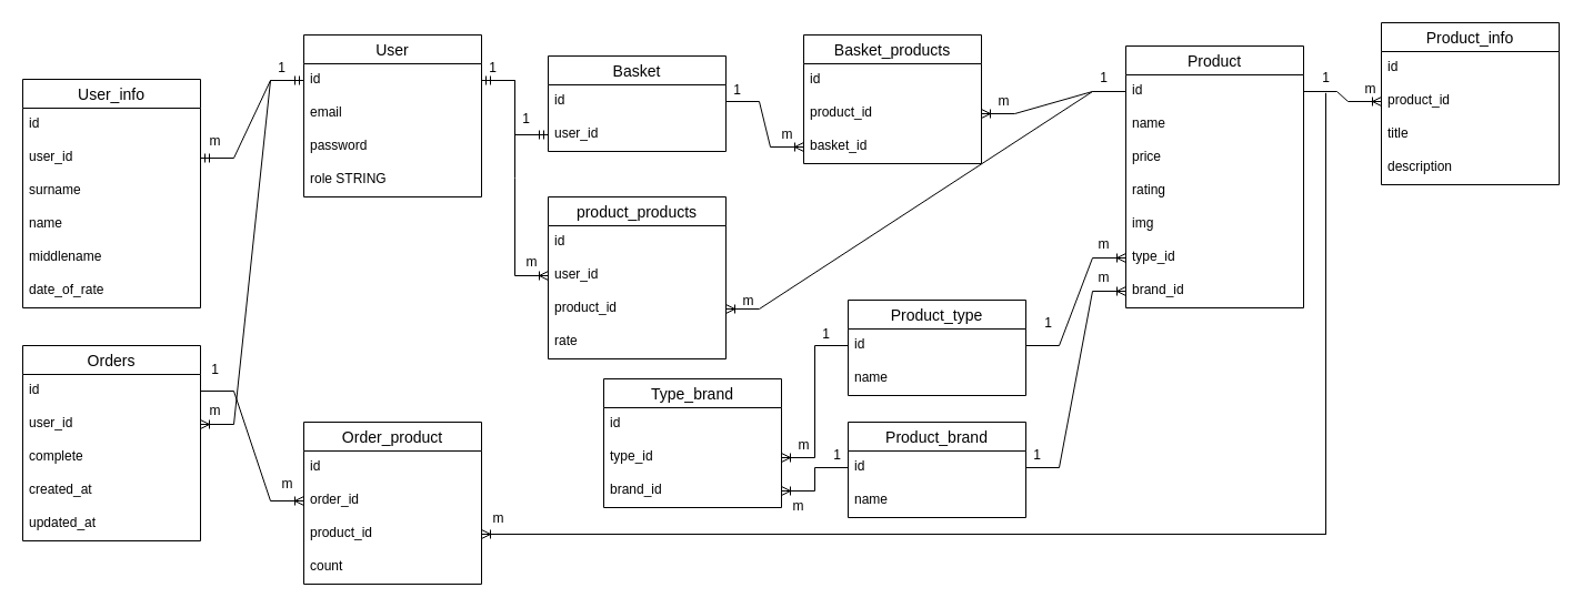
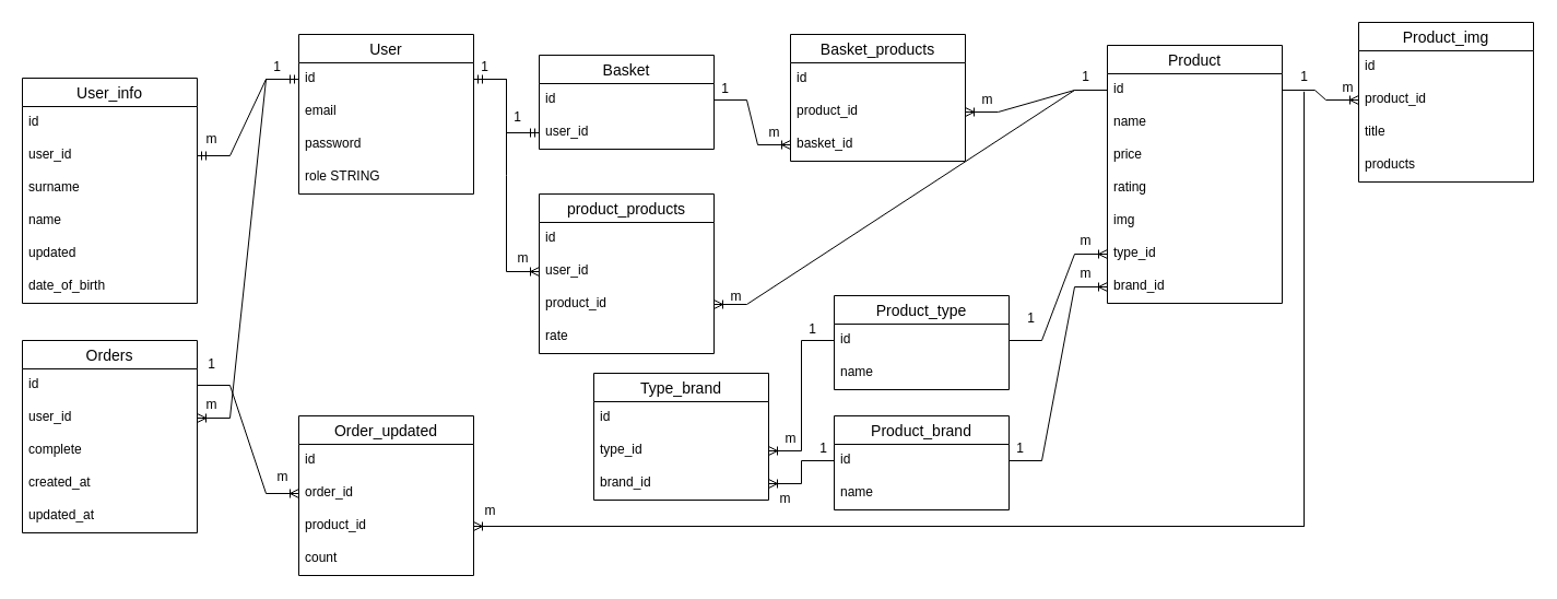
- <mxCell id="33" value="Product_info" style="swimlane;fontStyle=0;childLayout=stackLayout;horizontal=1;startSize=26;horizontalStack=0;resizeParent=1;resizeParentMax=0;resizeLast=0;collapsible=1;marginBottom=0;align=center;fontSize=14;" parent="1" vertex="1"><mxGeometry x="1243" y="20" width="160" height="146" as="geometry" /></mxCell>
+ <mxCell id="33" value="Product_img" style="swimlane;fontStyle=0;childLayout=stackLayout;horizontal=1;startSize=26;horizontalStack=0;resizeParent=1;resizeParentMax=0;resizeLast=0;collapsible=1;marginBottom=0;align=center;fontSize=14;" parent="1" vertex="1"><mxGeometry x="1243" y="20" width="160" height="146" as="geometry" /></mxCell>
- <mxCell id="37" value="description" style="text;strokeColor=none;fillColor=none;spacingLeft=4;spacingRight=4;overflow=hidden;rotatable=0;points=[[0,0.5],[1,0.5]];portConstraint=eastwest;fontSize=12;" parent="33" vertex="1"><mxGeometry y="116" width="160" height="30" as="geometry" /></mxCell>
+ <mxCell id="37" value="products" style="text;strokeColor=none;fillColor=none;spacingLeft=4;spacingRight=4;overflow=hidden;rotatable=0;points=[[0,0.5],[1,0.5]];portConstraint=eastwest;fontSize=12;" parent="33" vertex="1"><mxGeometry y="116" width="160" height="30" as="geometry" /></mxCell>
- <mxCell id="46" value="middlename" style="text;strokeColor=none;fillColor=none;spacingLeft=4;spacingRight=4;overflow=hidden;rotatable=0;points=[[0,0.5],[1,0.5]];portConstraint=eastwest;fontSize=12;" parent="41" vertex="1"><mxGeometry y="146" width="160" height="30" as="geometry" /></mxCell>
+ <mxCell id="46" value="updated" style="text;strokeColor=none;fillColor=none;spacingLeft=4;spacingRight=4;overflow=hidden;rotatable=0;points=[[0,0.5],[1,0.5]];portConstraint=eastwest;fontSize=12;" parent="41" vertex="1"><mxGeometry y="146" width="160" height="30" as="geometry" /></mxCell>
- <mxCell id="47" value="date_of_rate" style="text;strokeColor=none;fillColor=none;spacingLeft=4;spacingRight=4;overflow=hidden;rotatable=0;points=[[0,0.5],[1,0.5]];portConstraint=eastwest;fontSize=12;" parent="41" vertex="1"><mxGeometry y="176" width="160" height="30" as="geometry" /></mxCell>
+ <mxCell id="47" value="date_of_birth" style="text;strokeColor=none;fillColor=none;spacingLeft=4;spacingRight=4;overflow=hidden;rotatable=0;points=[[0,0.5],[1,0.5]];portConstraint=eastwest;fontSize=12;" parent="41" vertex="1"><mxGeometry y="176" width="160" height="30" as="geometry" /></mxCell>
- <mxCell id="86" value="Order_product" style="swimlane;fontStyle=0;childLayout=stackLayout;horizontal=1;startSize=26;horizontalStack=0;resizeParent=1;resizeParentMax=0;resizeLast=0;collapsible=1;marginBottom=0;align=center;fontSize=14;" parent="1" vertex="1"><mxGeometry x="273" y="380" width="160" height="146" as="geometry" /></mxCell>
+ <mxCell id="86" value="Order_updated" style="swimlane;fontStyle=0;childLayout=stackLayout;horizontal=1;startSize=26;horizontalStack=0;resizeParent=1;resizeParentMax=0;resizeLast=0;collapsible=1;marginBottom=0;align=center;fontSize=14;" parent="1" vertex="1"><mxGeometry x="273" y="380" width="160" height="146" as="geometry" /></mxCell>
